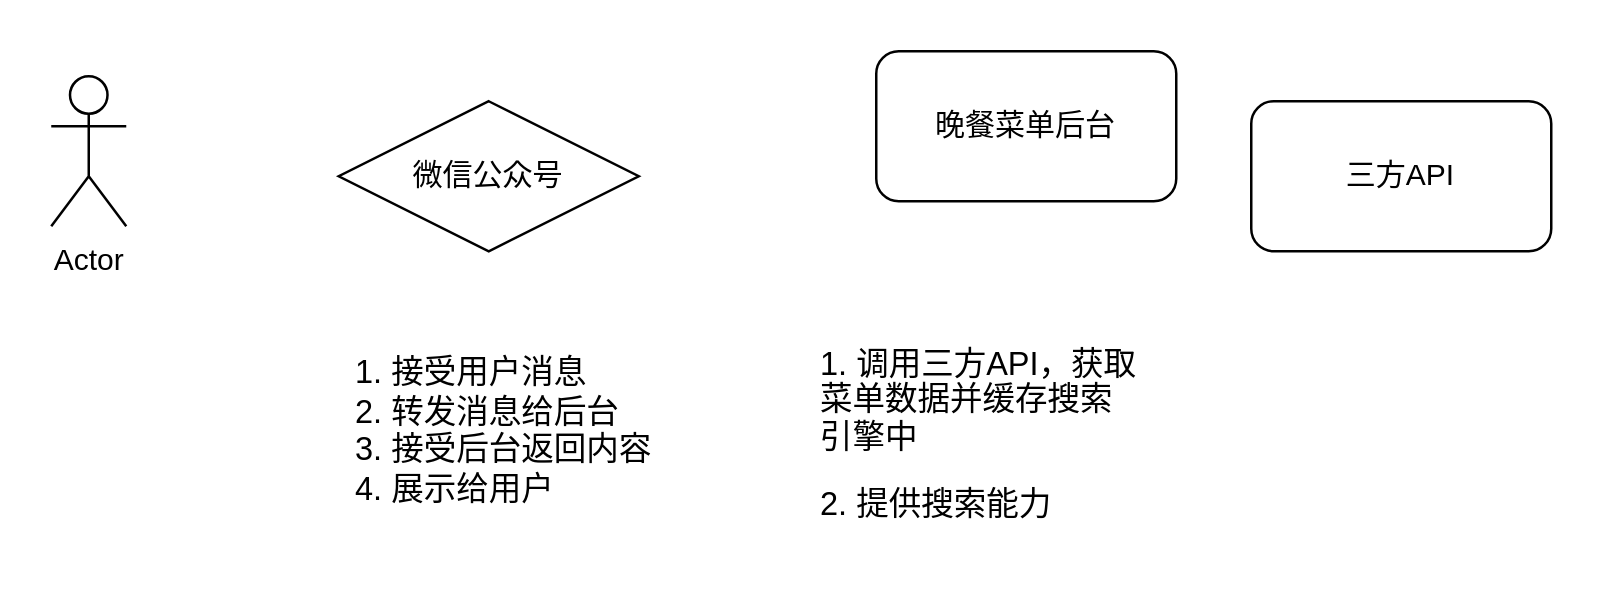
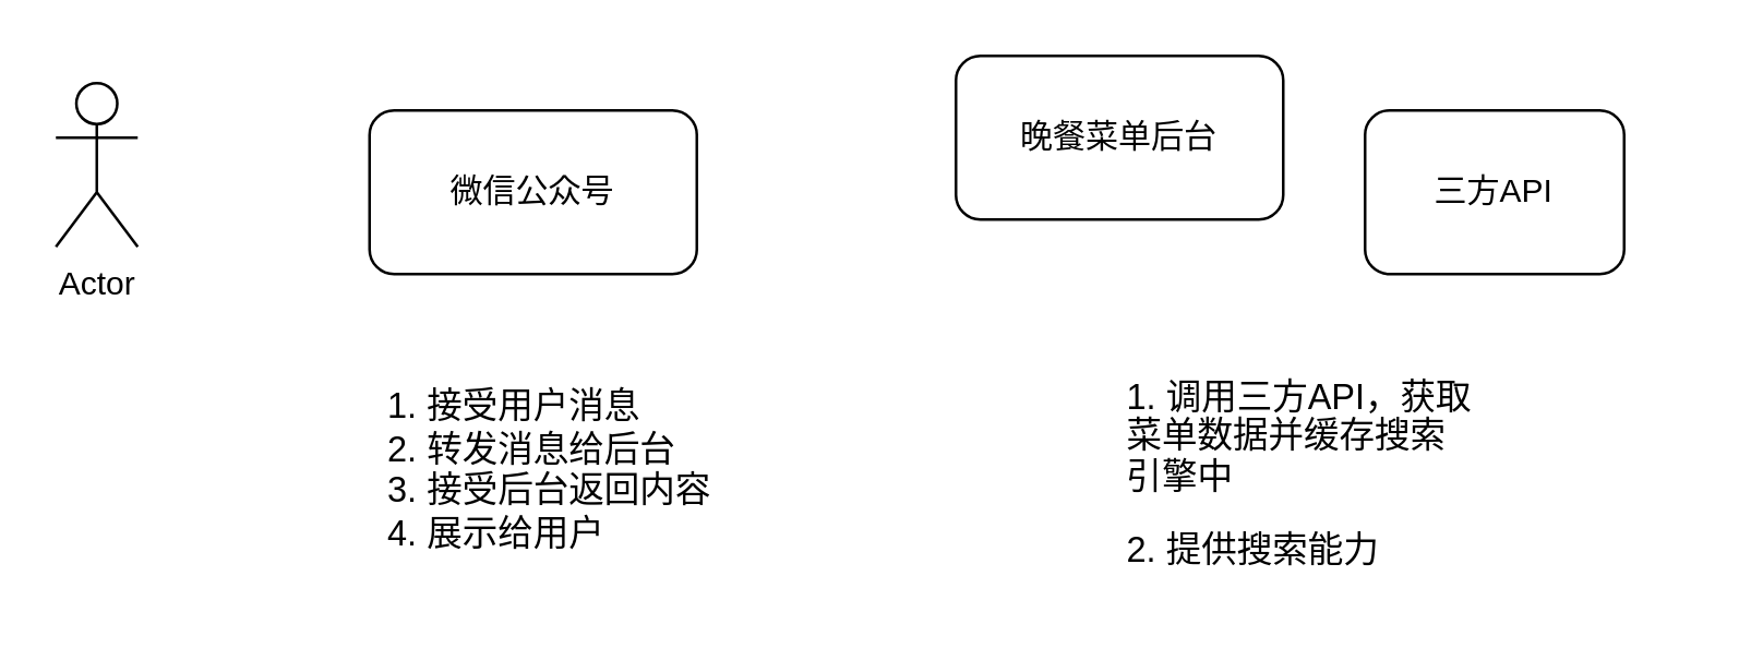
- <mxCell id="2" value="微信公众号" style="rhombus;whiteSpace=wrap;html=1;" parent="1" vertex="1"><mxGeometry x="135" y="40" width="120" height="60" as="geometry" /></mxCell>
+ <mxCell id="2" value="微信公众号" style="rounded=1;whiteSpace=wrap;html=1;" parent="1" vertex="1"><mxGeometry x="135" y="40" width="120" height="60" as="geometry" /></mxCell>
- <mxCell id="5" value="三方API" style="rounded=1;whiteSpace=wrap;html=1;" vertex="1" parent="1"><mxGeometry x="500" y="40" width="120" height="60" as="geometry" /></mxCell>
+ <mxCell id="5" value="三方API" style="rounded=1;whiteSpace=wrap;html=1;" vertex="1" parent="1"><mxGeometry x="500" y="40" width="95" height="60" as="geometry" /></mxCell>
- <mxCell id="7" value="&lt;p style=&quot;line-height: 110%&quot;&gt;1. 调用三方API，获取菜单数据并缓存搜索引擎中&lt;/p&gt;&lt;p style=&quot;line-height: 110%&quot;&gt;&lt;span&gt;2. 提供搜索能力&lt;/span&gt;&lt;/p&gt;" style="text;html=1;strokeColor=none;fillColor=none;align=left;verticalAlign=top;whiteSpace=wrap;rounded=0;spacingTop=0;spacing=1;spacingLeft=4;spacingBottom=0;spacingRight=2;fontSize=13;horizontal=1;" vertex="1" parent="1"><mxGeometry x="322.5" y="120" width="135" height="100" as="geometry" /></mxCell>
+ <mxCell id="7" value="&lt;p style=&quot;line-height: 110%&quot;&gt;1. 调用三方API，获取菜单数据并缓存搜索引擎中&lt;/p&gt;&lt;p style=&quot;line-height: 110%&quot;&gt;&lt;span&gt;2. 提供搜索能力&lt;/span&gt;&lt;/p&gt;" style="text;html=1;strokeColor=none;fillColor=none;align=left;verticalAlign=top;whiteSpace=wrap;rounded=0;spacingTop=0;spacing=1;spacingLeft=4;spacingBottom=0;spacingRight=2;fontSize=13;horizontal=1;" vertex="1" parent="1"><mxGeometry x="407.5" y="120" width="135" height="100" as="geometry" /></mxCell>
